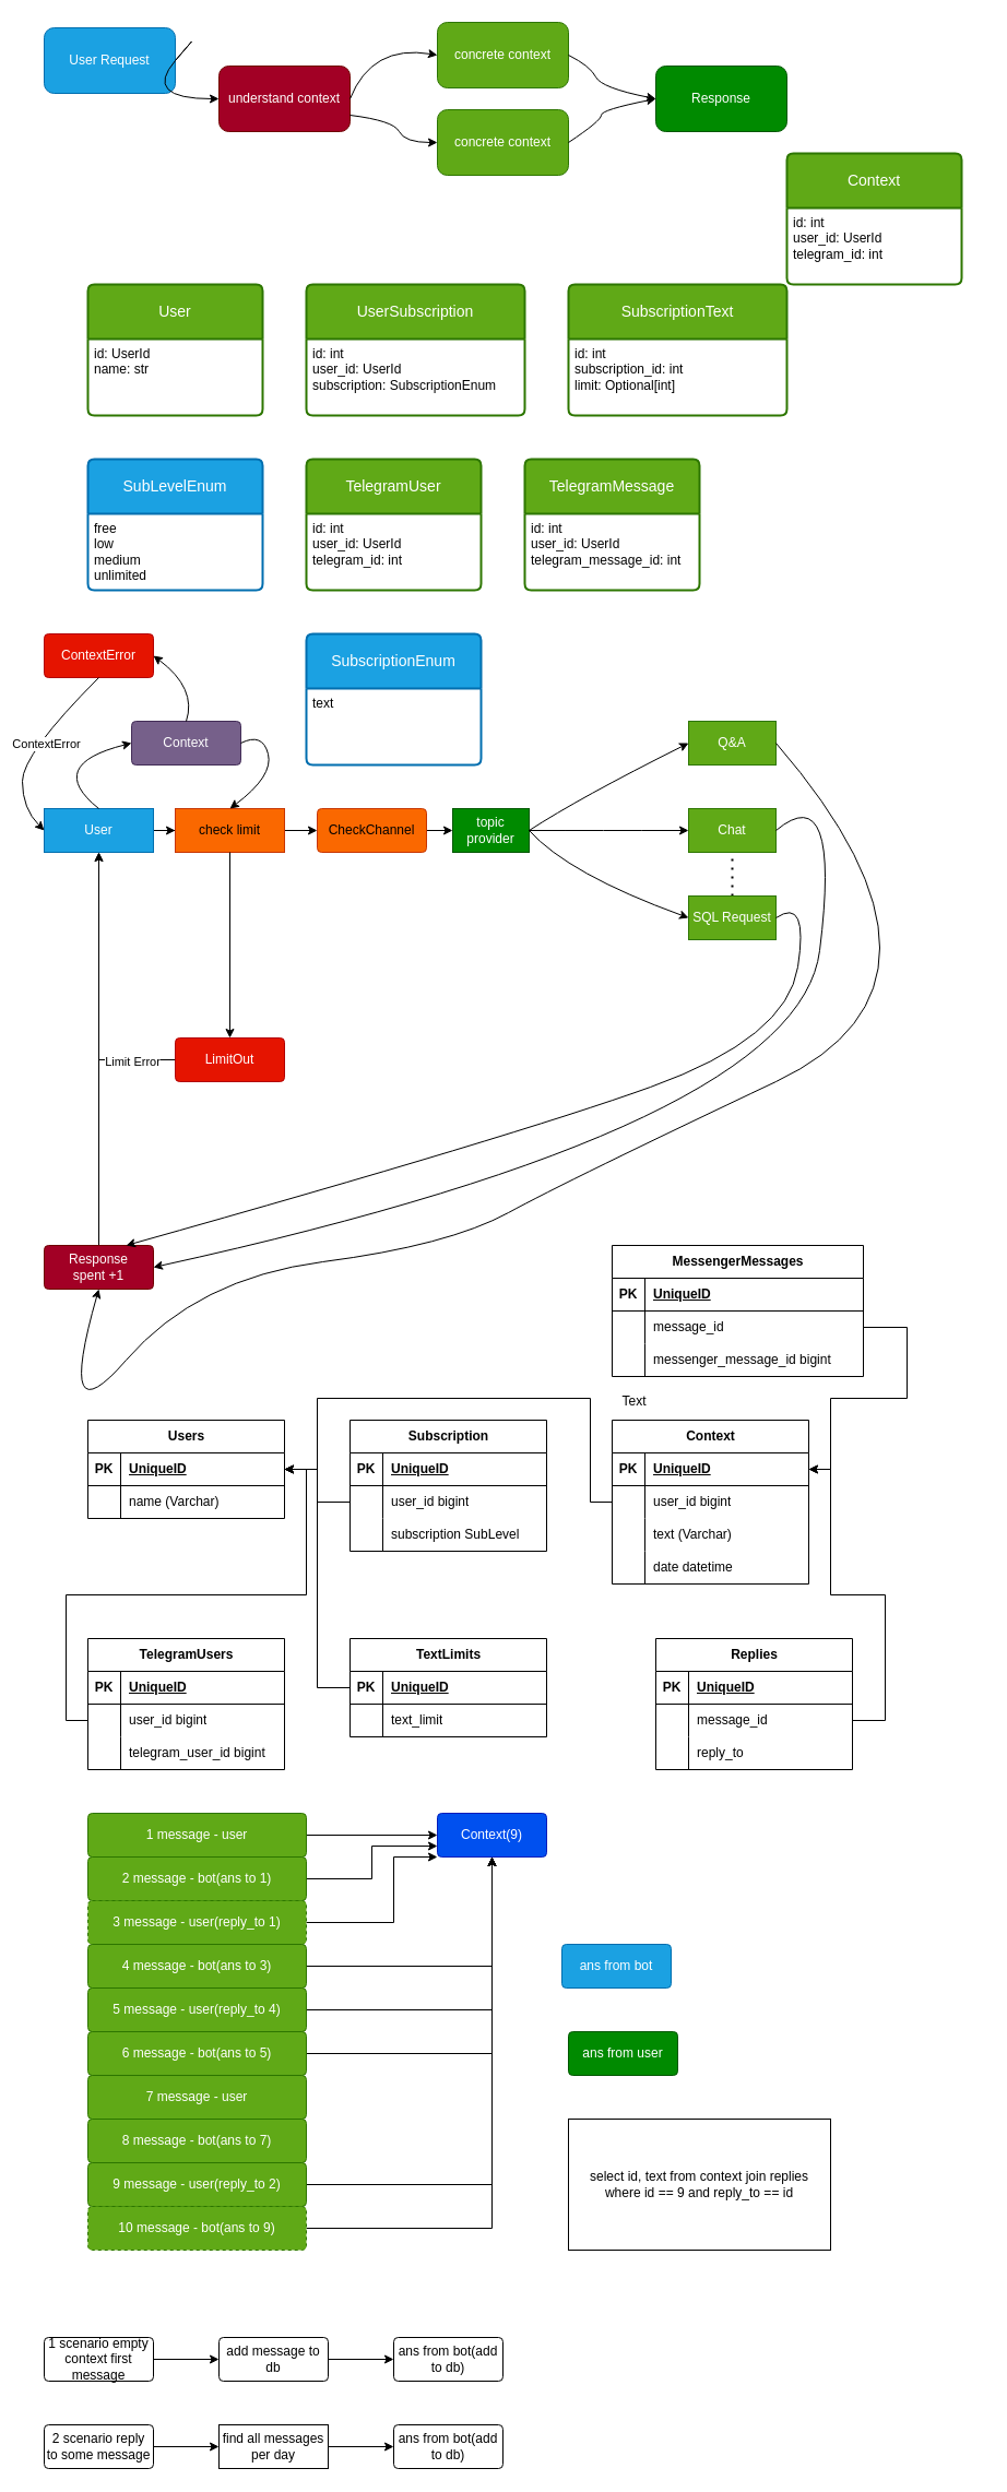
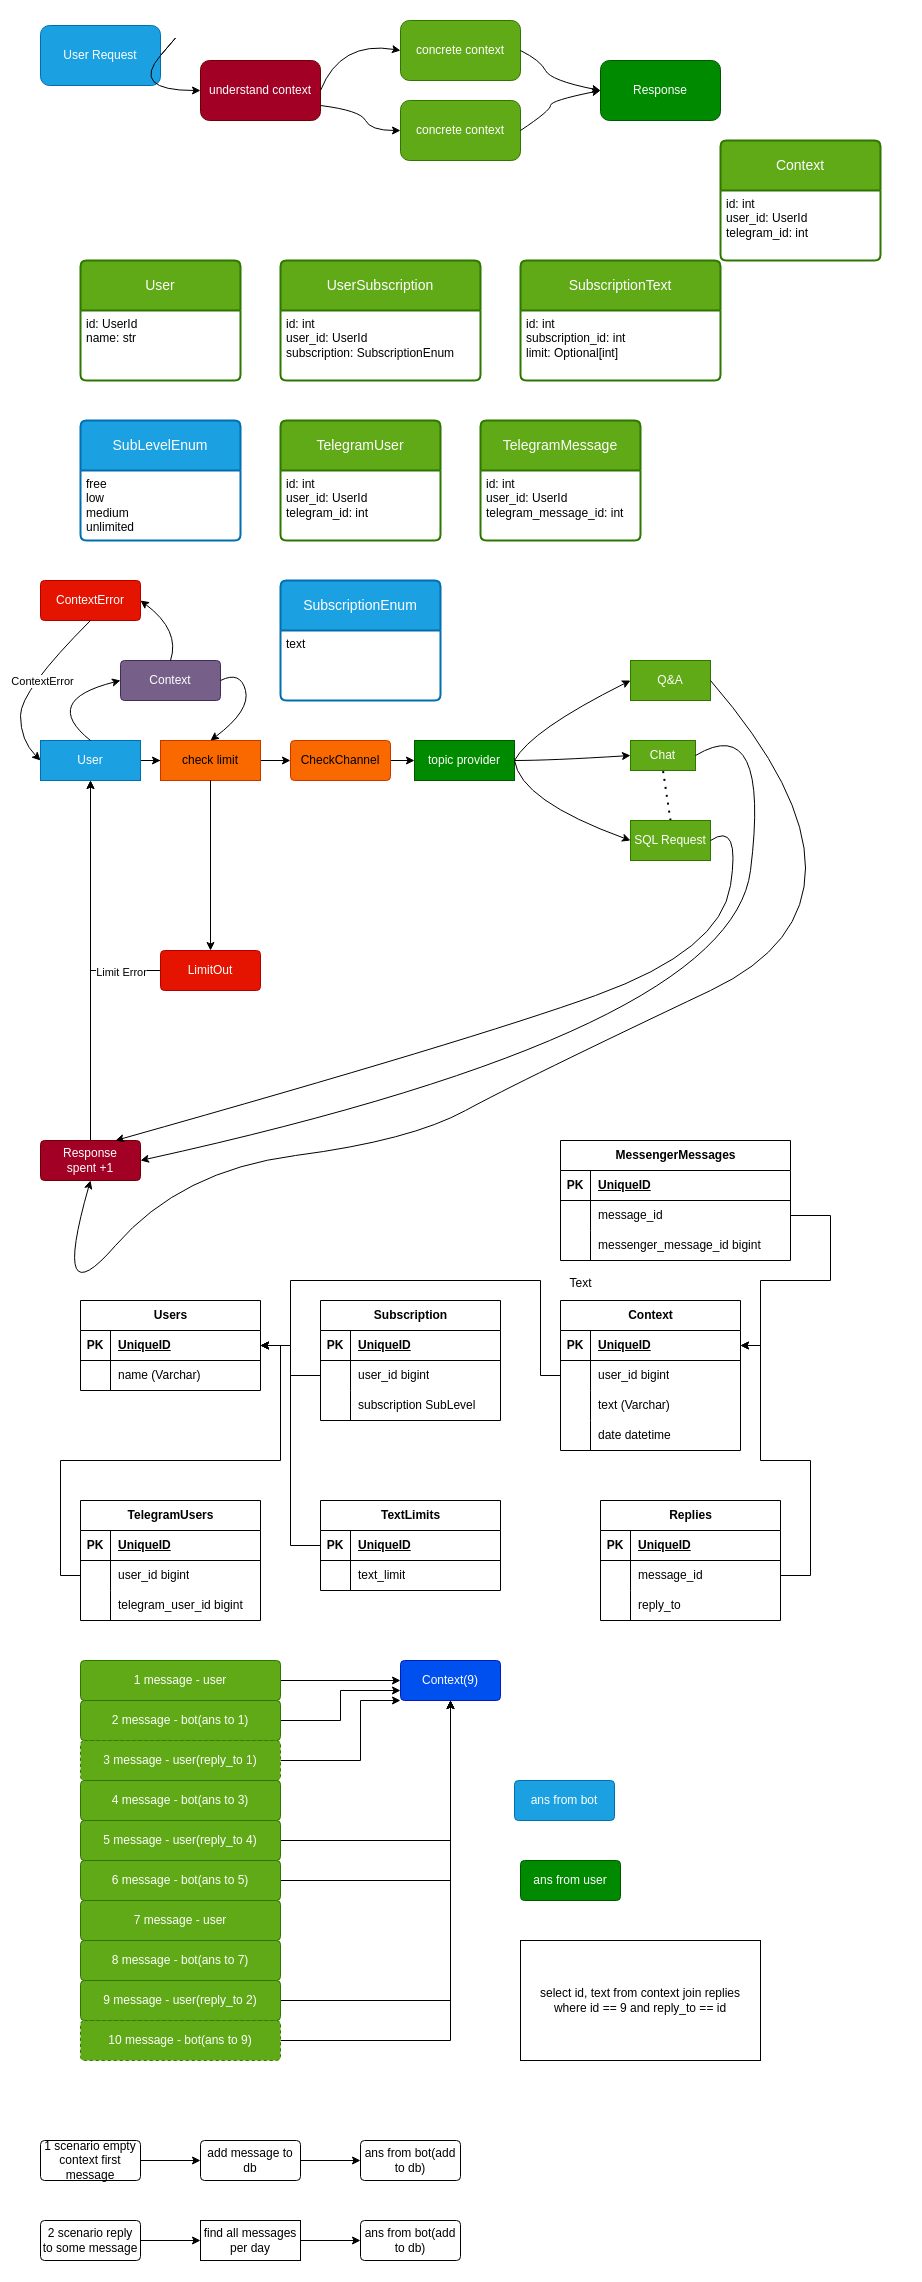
- <mxCell id="20" value="topic provider" style="whiteSpace=wrap;html=1;align=center;fillColor=#008a00;strokeColor=#005700;fontColor=#ffffff;" parent="1" vertex="1"><mxGeometry x="414" y="740" width="70" height="40" as="geometry" /></mxCell>
+ <mxCell id="20" value="topic provider" style="whiteSpace=wrap;html=1;align=center;fillColor=#008a00;strokeColor=#005700;fontColor=#ffffff;" parent="1" vertex="1"><mxGeometry x="414" y="740" width="100" height="40" as="geometry" /></mxCell>
- <mxCell id="24" value="Chat" style="whiteSpace=wrap;html=1;align=center;fillColor=#60a917;strokeColor=#2D7600;fontColor=#ffffff;" parent="1" vertex="1"><mxGeometry x="630" y="740" width="80" height="40" as="geometry" /></mxCell>
+ <mxCell id="24" value="Chat" style="whiteSpace=wrap;html=1;align=center;fillColor=#60a917;strokeColor=#2D7600;fontColor=#ffffff;" parent="1" vertex="1"><mxGeometry x="630" y="740" width="65" height="30" as="geometry" /></mxCell>
- <mxCell id="128" style="edgeStyle=orthogonalEdgeStyle;rounded=0;orthogonalLoop=1;jettySize=auto;html=1;entryX=0.5;entryY=1;entryDx=0;entryDy=0;" parent="1" source="129" target="140" edge="1"><mxGeometry relative="1" as="geometry" /></mxCell>
